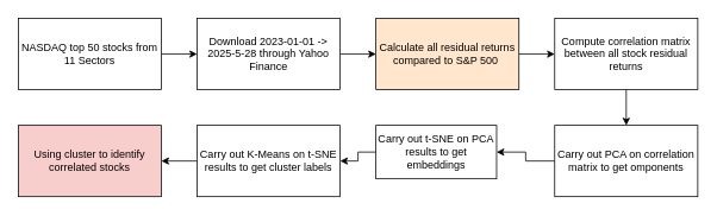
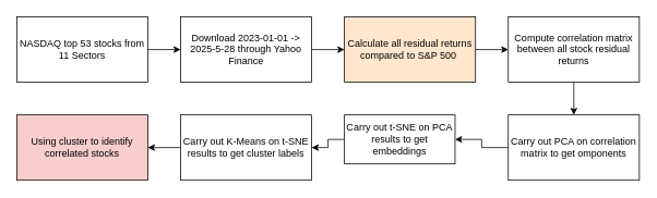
- <mxCell id="3" value="NASDAQ top 50 stocks from 11 Sectors" style="rounded=0;whiteSpace=wrap;html=1;" vertex="1" parent="1"><mxGeometry x="20" y="20" width="160" height="80" as="geometry" /></mxCell>
+ <mxCell id="3" value="NASDAQ top 53 stocks from 11 Sectors" style="rounded=0;whiteSpace=wrap;html=1;" vertex="1" parent="1"><mxGeometry x="20" y="20" width="160" height="80" as="geometry" /></mxCell>
